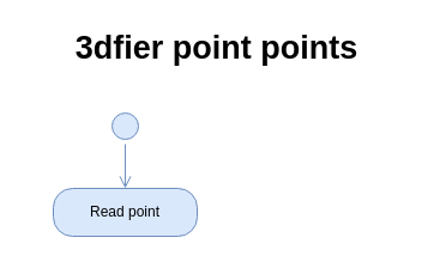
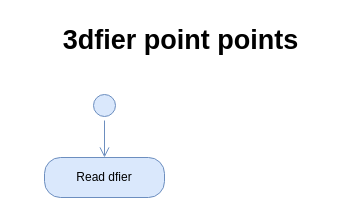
- <mxCell id="3" value="Read point" style="rounded=1;whiteSpace=wrap;html=1;arcSize=40;fillColor=#dae8fc;strokeColor=#6c8ebf;shadow=0;" vertex="1" parent="1"><mxGeometry x="44" y="157" width="120" height="40" as="geometry" /></mxCell>
+ <mxCell id="3" value="Read dfier" style="rounded=1;whiteSpace=wrap;html=1;arcSize=40;fillColor=#dae8fc;strokeColor=#6c8ebf;shadow=0;" vertex="1" parent="1"><mxGeometry x="44" y="157" width="120" height="40" as="geometry" /></mxCell>
